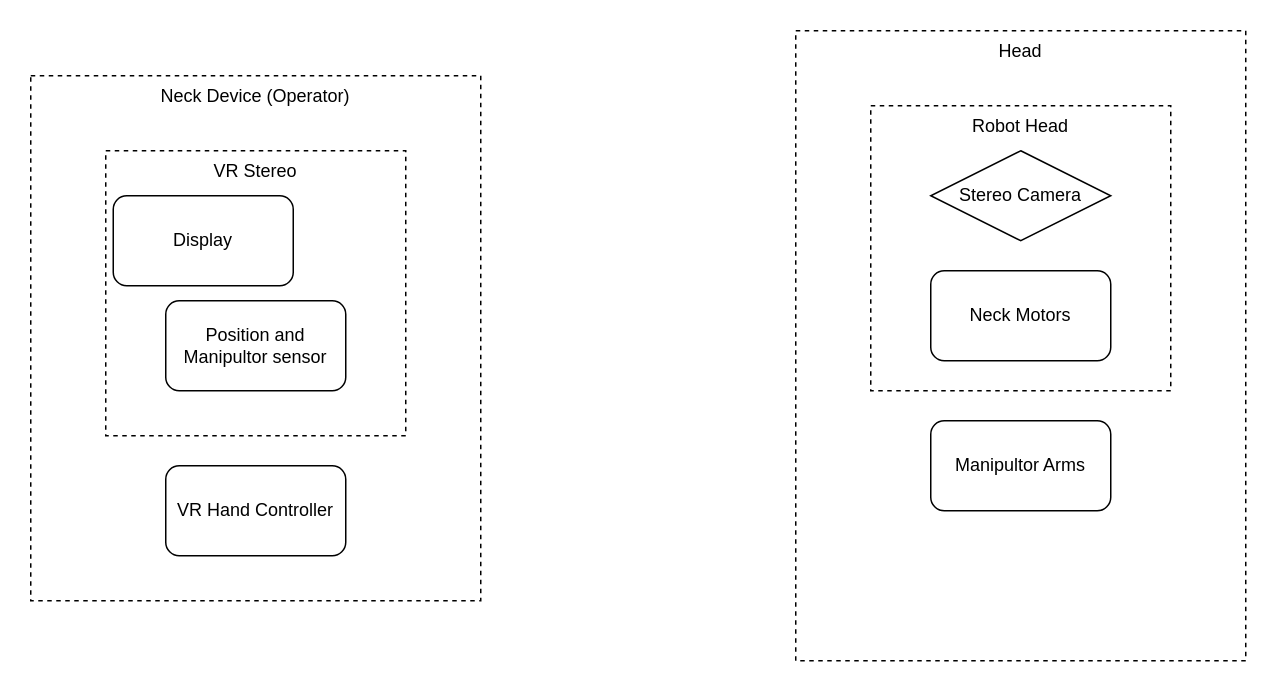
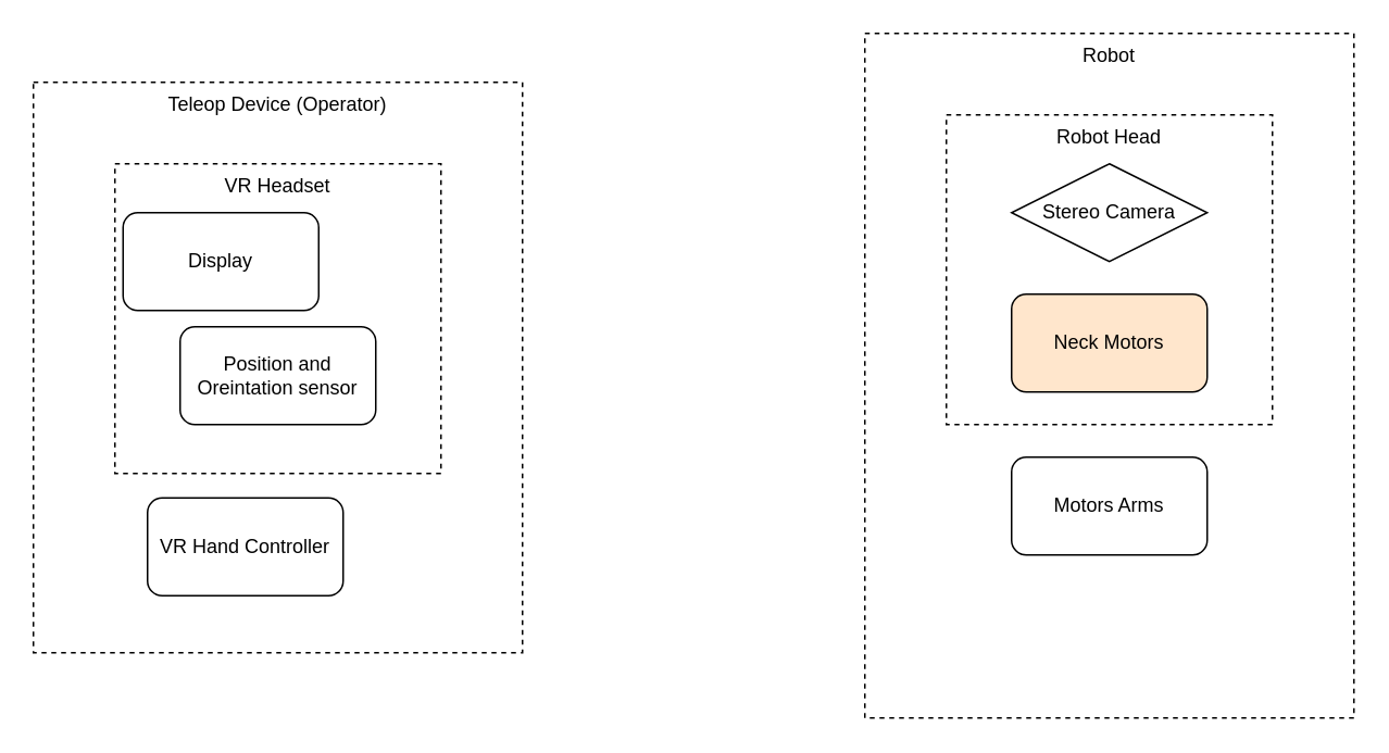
- <mxCell id="10" value="Head" style="rounded=0;whiteSpace=wrap;html=1;dashed=1;fillColor=none;align=center;verticalAlign=top;" vertex="1" parent="9"><mxGeometry width="300" height="420" as="geometry" /></mxCell>
+ <mxCell id="10" value="Robot" style="rounded=0;whiteSpace=wrap;html=1;dashed=1;fillColor=none;align=center;verticalAlign=top;" vertex="1" parent="9"><mxGeometry width="300" height="420" as="geometry" /></mxCell>
- <mxCell id="8" value="Neck Device (Operator)" style="rounded=0;whiteSpace=wrap;html=1;dashed=1;fillColor=none;align=center;verticalAlign=top;" vertex="1" parent="2"><mxGeometry width="300" height="350" as="geometry" /></mxCell>
+ <mxCell id="8" value="Teleop Device (Operator)" style="rounded=0;whiteSpace=wrap;html=1;dashed=1;fillColor=none;align=center;verticalAlign=top;" vertex="1" parent="2"><mxGeometry width="300" height="350" as="geometry" /></mxCell>
- <mxCell id="7" value="VR Stereo" style="rounded=0;whiteSpace=wrap;html=1;dashed=1;fillColor=none;align=center;verticalAlign=top;" vertex="1" parent="4"><mxGeometry width="200" height="190" as="geometry" /></mxCell>
+ <mxCell id="7" value="VR Headset" style="rounded=0;whiteSpace=wrap;html=1;dashed=1;fillColor=none;align=center;verticalAlign=top;" vertex="1" parent="4"><mxGeometry width="200" height="190" as="geometry" /></mxCell>
- <mxCell id="15" value="Neck Motors" style="rounded=1;whiteSpace=wrap;html=1;" vertex="1" parent="12"><mxGeometry x="40" y="110" width="120" height="60" as="geometry" /></mxCell>
+ <mxCell id="15" value="Neck Motors" style="rounded=1;whiteSpace=wrap;html=1;fillColor=#ffe6cc;" vertex="1" parent="12"><mxGeometry x="40" y="110" width="120" height="60" as="geometry" /></mxCell>
- <mxCell id="6" value="Position and Manipultor sensor" style="rounded=1;whiteSpace=wrap;html=1;" vertex="1" parent="4"><mxGeometry x="40" y="100" width="120" height="60" as="geometry" /></mxCell>
+ <mxCell id="6" value="Position and Oreintation sensor" style="rounded=1;whiteSpace=wrap;html=1;" vertex="1" parent="4"><mxGeometry x="40" y="100" width="120" height="60" as="geometry" /></mxCell>
- <mxCell id="11" value="Manipultor Arms" style="rounded=1;whiteSpace=wrap;html=1;" vertex="1" parent="9"><mxGeometry x="90" y="260" width="120" height="60" as="geometry" /></mxCell>
+ <mxCell id="11" value="Motors Arms" style="rounded=1;whiteSpace=wrap;html=1;" vertex="1" parent="9"><mxGeometry x="90" y="260" width="120" height="60" as="geometry" /></mxCell>
- <mxCell id="3" value="VR Hand Controller" style="rounded=1;whiteSpace=wrap;html=1;" vertex="1" parent="2"><mxGeometry x="90" y="260" width="120" height="60" as="geometry" /></mxCell>
+ <mxCell id="3" value="VR Hand Controller" style="rounded=1;whiteSpace=wrap;html=1;" vertex="1" parent="2"><mxGeometry x="70" y="255" width="120" height="60" as="geometry" /></mxCell>
